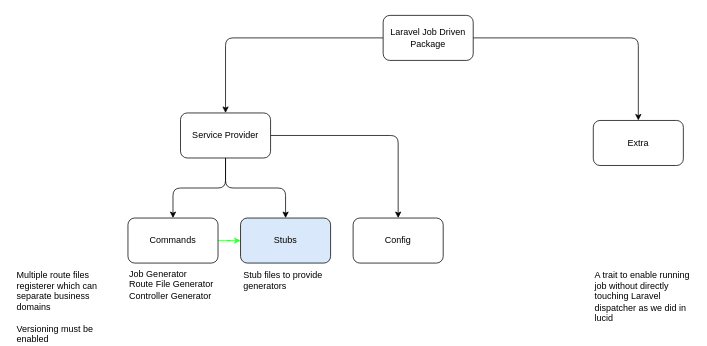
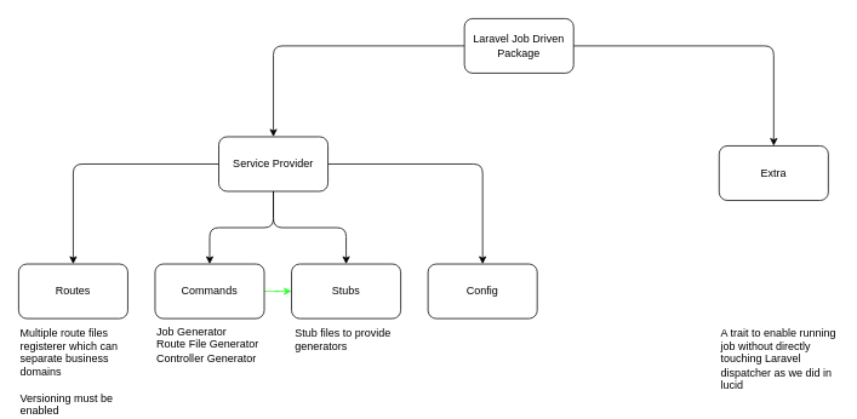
+ <mxCell id="2" style="edgeStyle=orthogonalEdgeStyle;rounded=1;orthogonalLoop=1;jettySize=auto;html=1;entryX=0.5;entryY=0;entryDx=0;entryDy=0;" edge="1" parent="1" source="6" target="7"><mxGeometry relative="1" as="geometry" /></mxCell>
+ <mxCell id="7" value="Routes" style="rounded=1;whiteSpace=wrap;html=1;" vertex="1" parent="1"><mxGeometry x="20" y="290" width="120" height="60" as="geometry" /></mxCell>
- <mxCell id="14" value="Stubs" style="rounded=1;whiteSpace=wrap;html=1;fillColor=#dae8fc;" vertex="1" parent="1"><mxGeometry x="320" y="290" width="120" height="60" as="geometry" /></mxCell>
+ <mxCell id="14" value="Stubs" style="rounded=1;whiteSpace=wrap;html=1;" vertex="1" parent="1"><mxGeometry x="320" y="290" width="120" height="60" as="geometry" /></mxCell>
